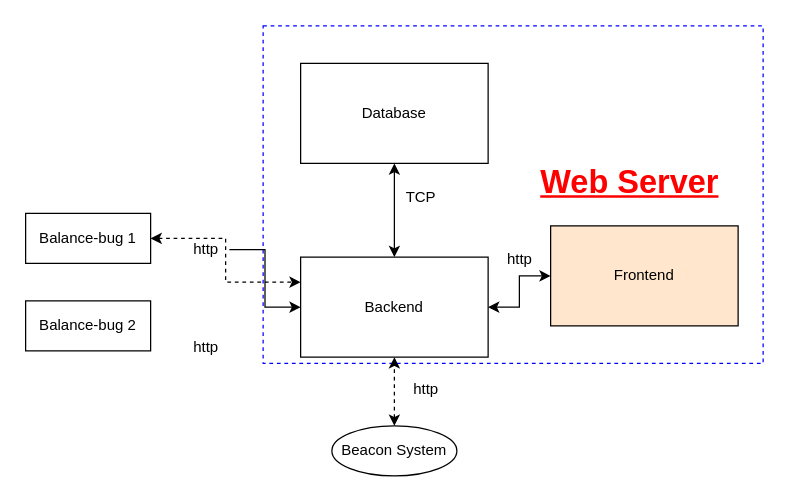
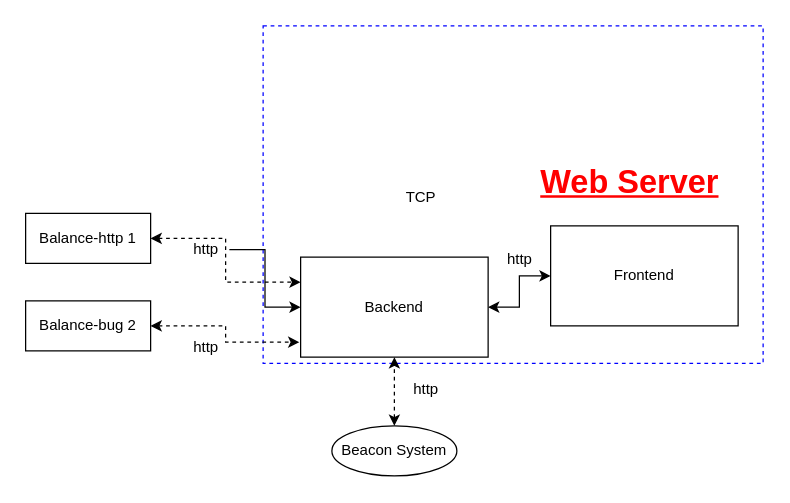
- <mxCell id="10" value="Database" style="rounded=0;whiteSpace=wrap;html=1;fillColor=none;fontColor=#000000;strokeColor=#000000;" vertex="1" parent="1"><mxGeometry x="240" y="50" width="150" height="80" as="geometry" /></mxCell>
- <mxCell id="8" style="edgeStyle=orthogonalEdgeStyle;rounded=0;orthogonalLoop=1;jettySize=auto;html=1;exitX=0.5;exitY=0;exitDx=0;exitDy=0;entryX=0.5;entryY=1;entryDx=0;entryDy=0;startArrow=classic;startFill=1;strokeColor=#000000;" edge="1" parent="1" source="9" target="10"><mxGeometry relative="1" as="geometry" /></mxCell>
- <mxCell id="5" value="Balance-bug 1" style="rounded=0;whiteSpace=wrap;html=1;fillColor=none;strokeColor=#000000;fontColor=#000000;" vertex="1" parent="1"><mxGeometry x="20" y="170" width="100" height="40" as="geometry" /></mxCell>
+ <mxCell id="5" value="Balance-http 1" style="rounded=0;whiteSpace=wrap;html=1;fillColor=none;strokeColor=#000000;fontColor=#000000;" vertex="1" parent="1"><mxGeometry x="20" y="170" width="100" height="40" as="geometry" /></mxCell>
- <mxCell id="12" value="Frontend" style="rounded=0;whiteSpace=wrap;html=1;fontColor=#000000;fillColor=#ffe6cc;strokeColor=#000000;" vertex="1" parent="1"><mxGeometry x="440" y="180" width="150" height="80" as="geometry" /></mxCell>
+ <mxCell id="12" value="Frontend" style="rounded=0;whiteSpace=wrap;html=1;fontColor=#000000;fillColor=#FFFFFF;strokeColor=#000000;" vertex="1" parent="1"><mxGeometry x="440" y="180" width="150" height="80" as="geometry" /></mxCell>
+ <mxCell id="6" style="edgeStyle=orthogonalEdgeStyle;rounded=0;orthogonalLoop=1;jettySize=auto;html=1;exitX=1;exitY=0.5;exitDx=0;exitDy=0;entryX=-0.007;entryY=0.85;entryDx=0;entryDy=0;entryPerimeter=0;startArrow=classic;startFill=1;strokeColor=#000000;dashed=1;" edge="1" parent="1" source="7" target="9"><mxGeometry relative="1" as="geometry" /></mxCell>
